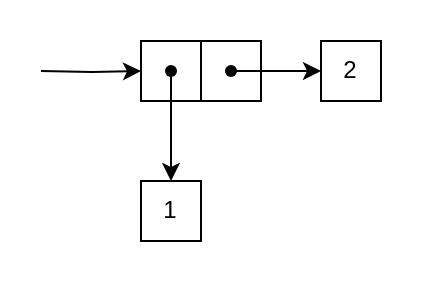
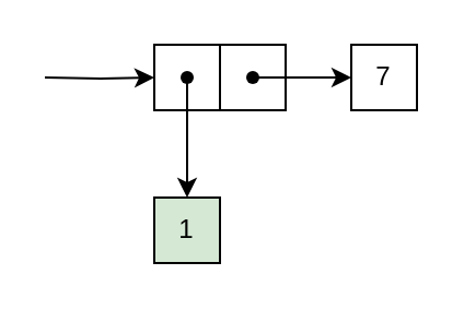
- <mxCell id="9" value="2" style="rounded=0;whiteSpace=wrap;html=1;" vertex="1" parent="1"><mxGeometry x="160" y="20" width="30" height="30" as="geometry" /></mxCell>
+ <mxCell id="9" value="7" style="rounded=0;whiteSpace=wrap;html=1;" vertex="1" parent="1"><mxGeometry x="160" y="20" width="30" height="30" as="geometry" /></mxCell>
- <mxCell id="8" value="1" style="rounded=0;whiteSpace=wrap;html=1;" vertex="1" parent="1"><mxGeometry x="70" y="90" width="30" height="30" as="geometry" /></mxCell>
+ <mxCell id="8" value="1" style="rounded=0;whiteSpace=wrap;html=1;fillColor=#d5e8d4;" vertex="1" parent="1"><mxGeometry x="70" y="90" width="30" height="30" as="geometry" /></mxCell>
